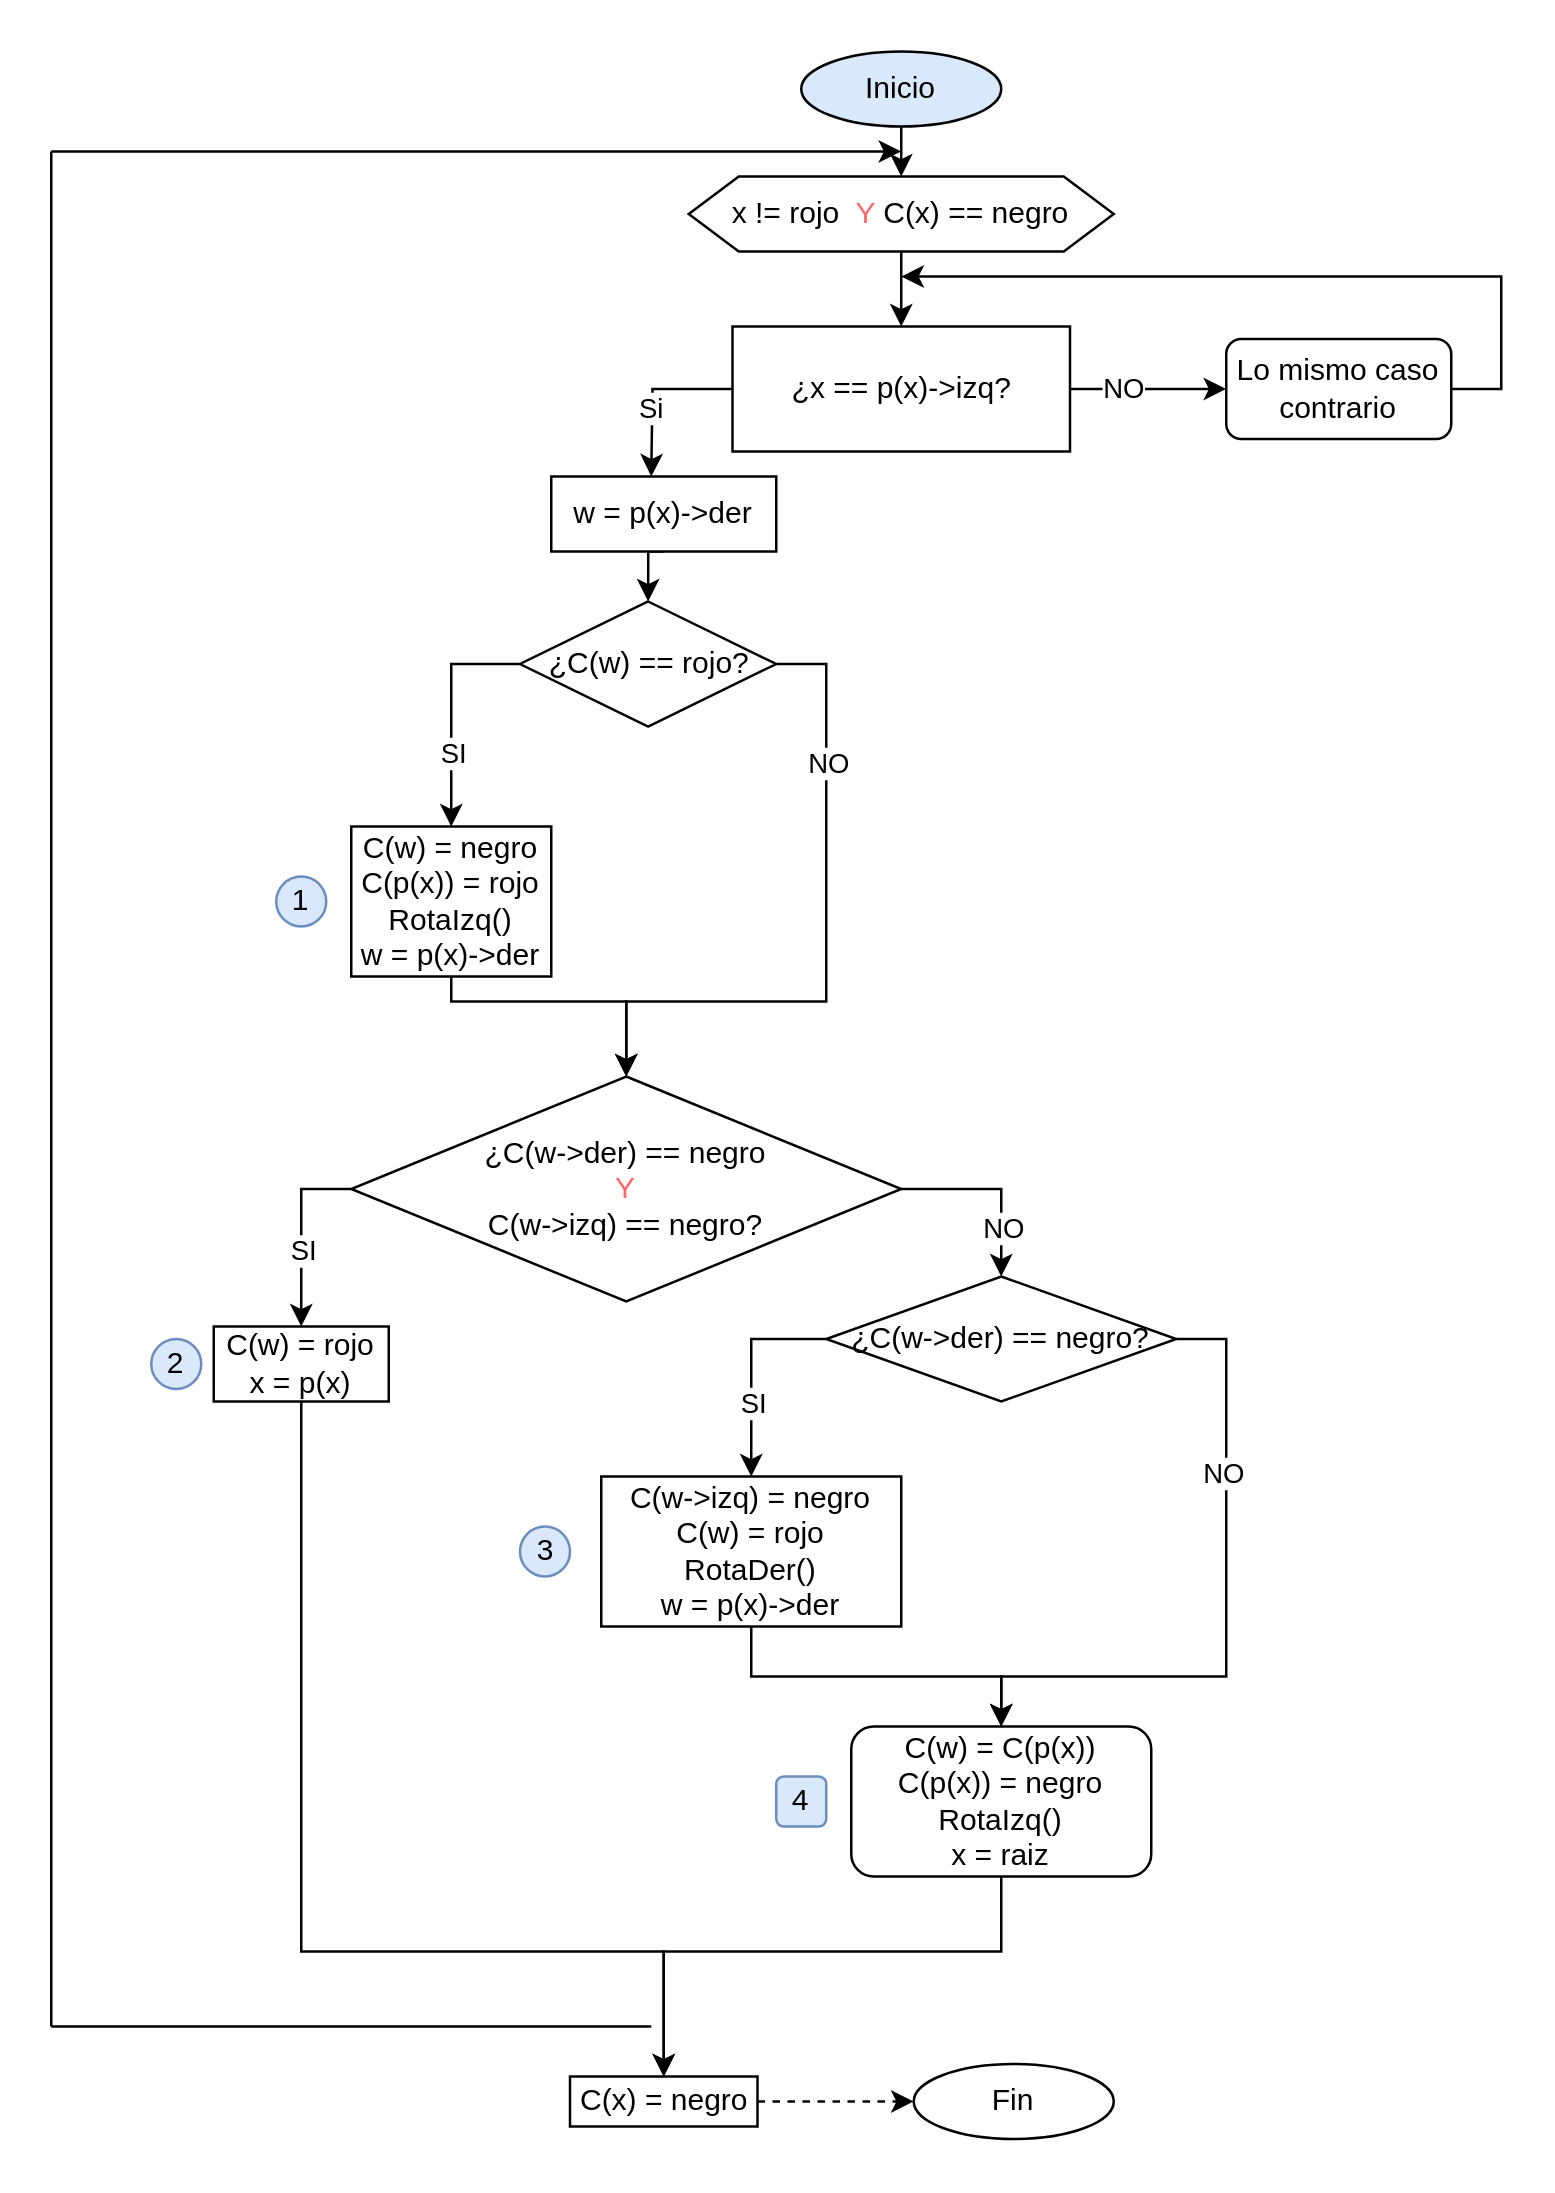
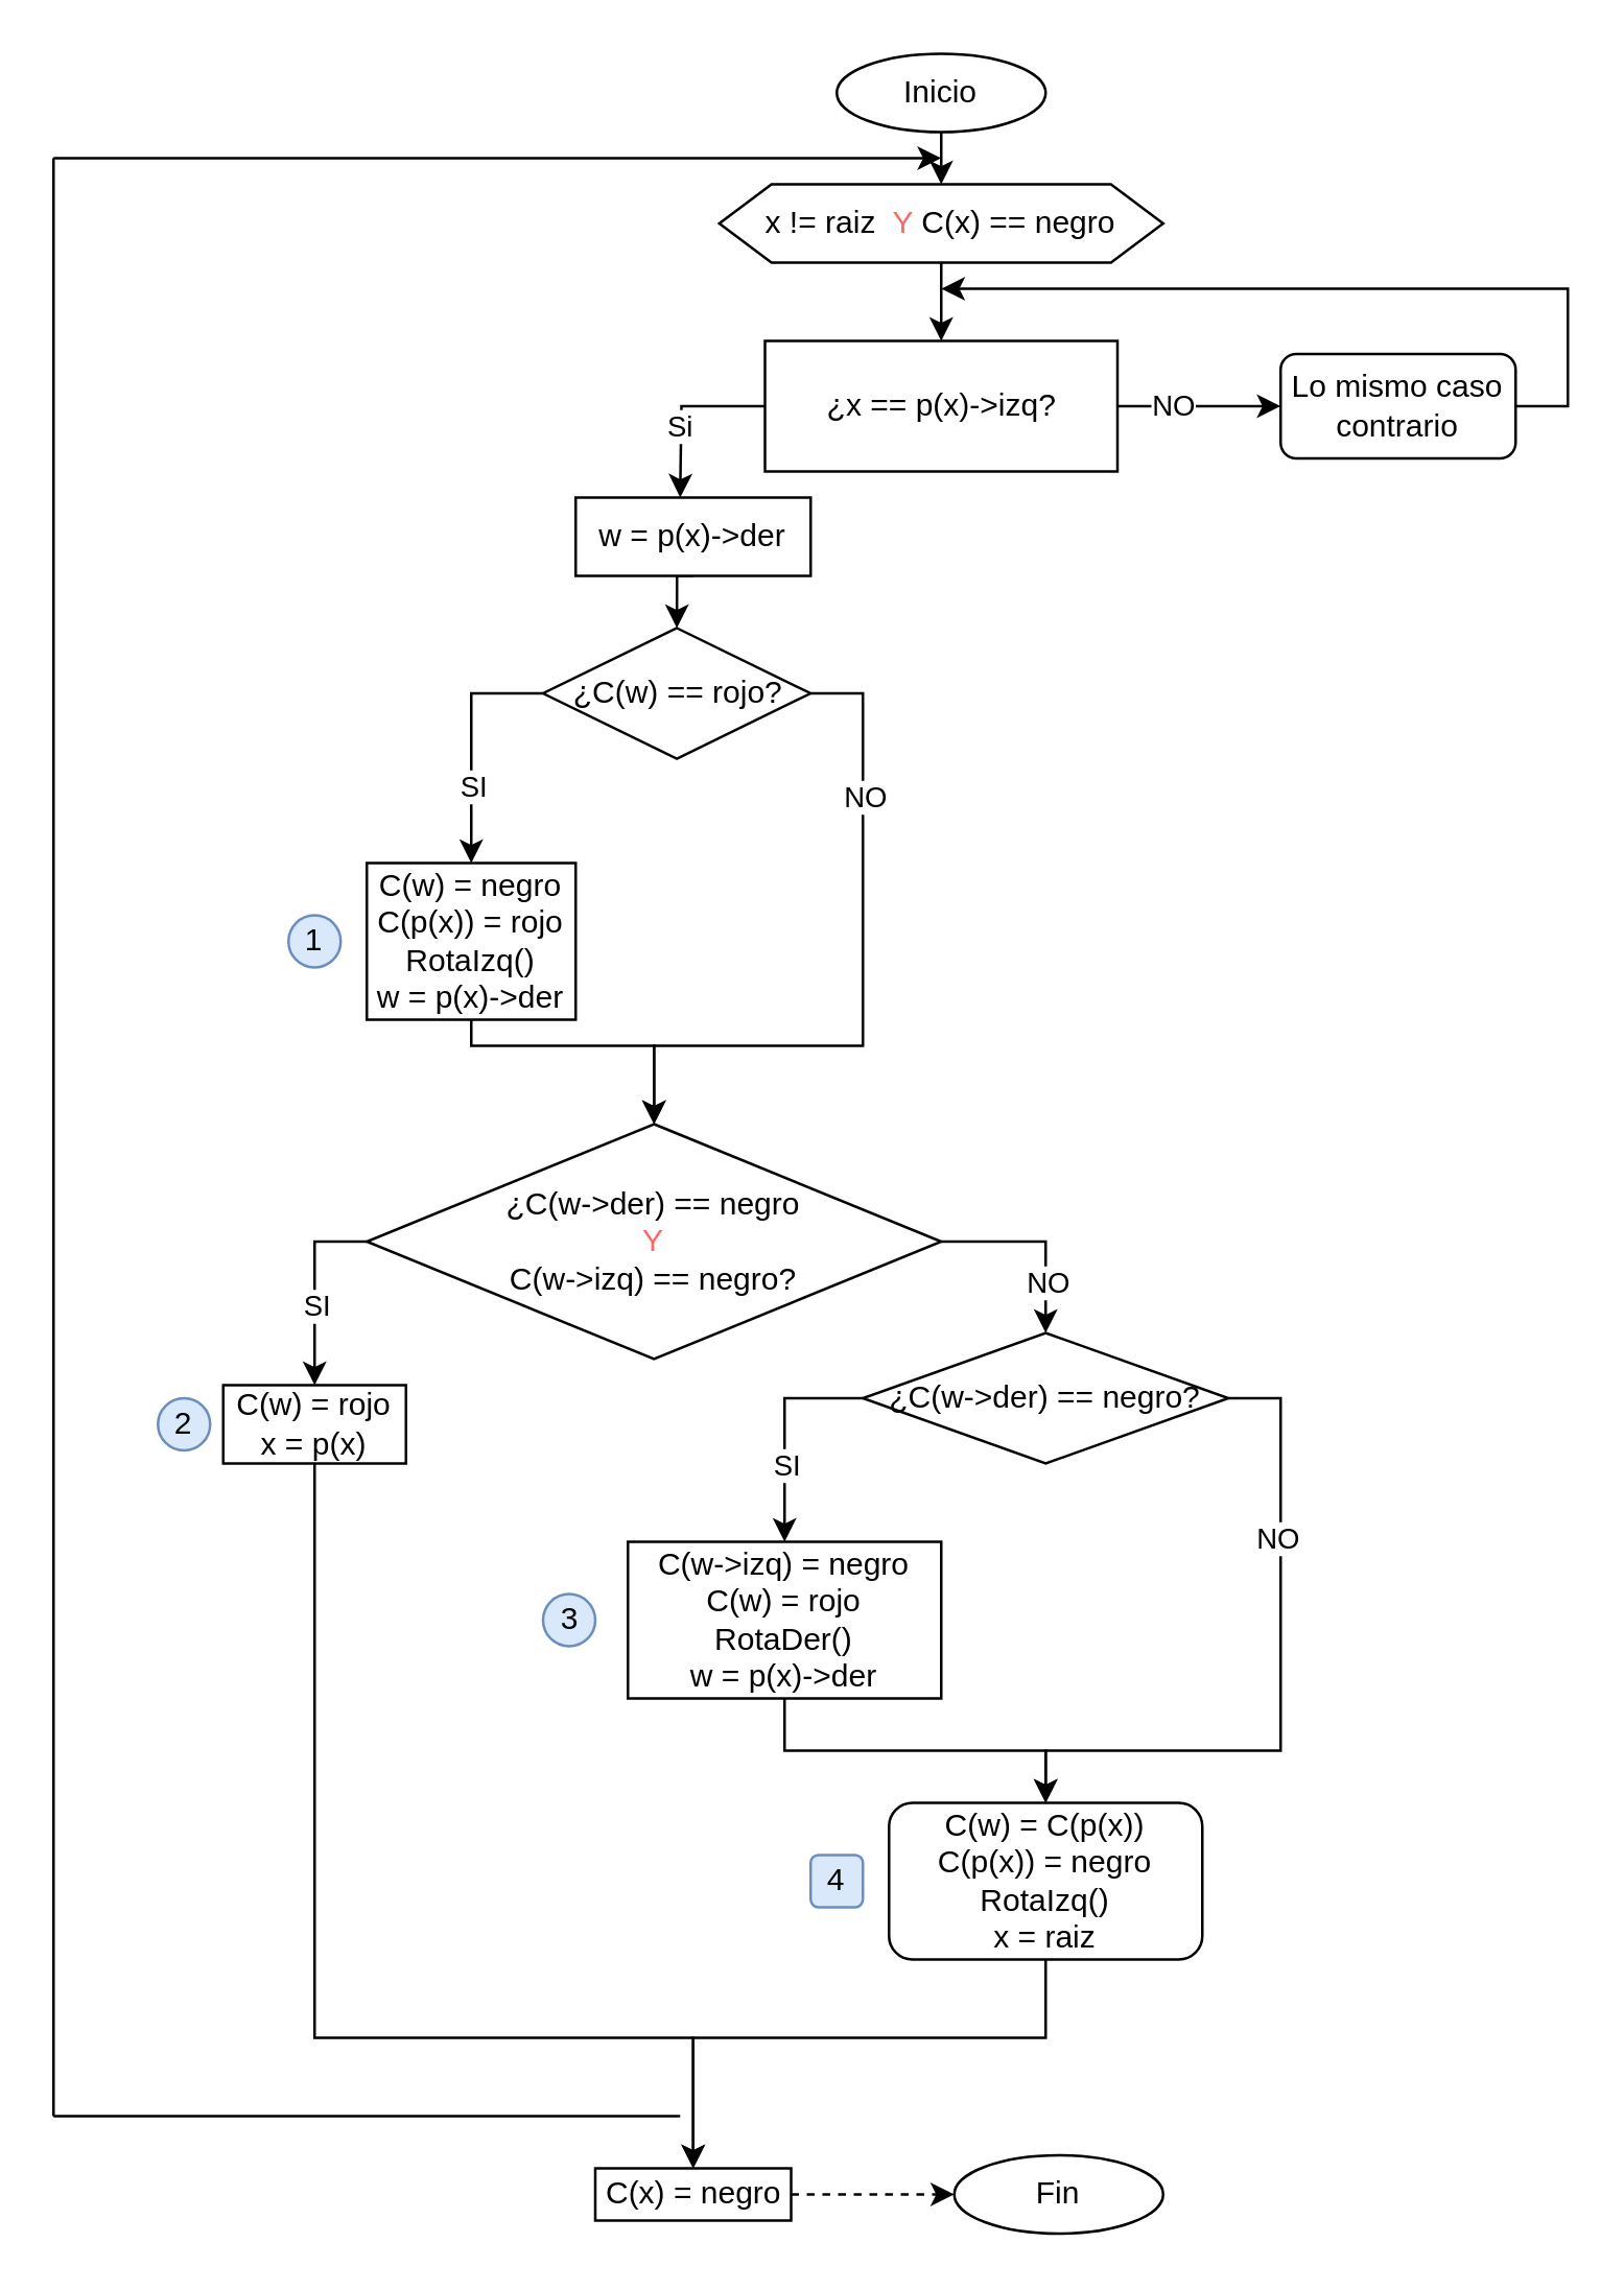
- <mxCell id="3" value="Inicio" style="ellipse;whiteSpace=wrap;html=1;fillColor=#dae8fc;" vertex="1" parent="1"><mxGeometry x="320" width="80" height="30" as="geometry" y="20" /></mxCell>
+ <mxCell id="3" value="Inicio" style="ellipse;whiteSpace=wrap;html=1;" vertex="1" parent="1"><mxGeometry x="320" width="80" height="30" as="geometry" y="20" /></mxCell>
- <mxCell id="5" value="x != rojo&amp;nbsp; &lt;font color=&quot;#ff6666&quot;&gt;Y&lt;/font&gt; C(x) == negro" style="shape=hexagon;perimeter=hexagonPerimeter2;whiteSpace=wrap;html=1;fixedSize=1;" vertex="1" parent="1"><mxGeometry x="275" y="70" width="170" height="30" as="geometry" /></mxCell>
+ <mxCell id="5" value="x != raiz&amp;nbsp; &lt;font color=&quot;#ff6666&quot;&gt;Y&lt;/font&gt; C(x) == negro" style="shape=hexagon;perimeter=hexagonPerimeter2;whiteSpace=wrap;html=1;fixedSize=1;" vertex="1" parent="1"><mxGeometry x="275" y="70" width="170" height="30" as="geometry" /></mxCell>
